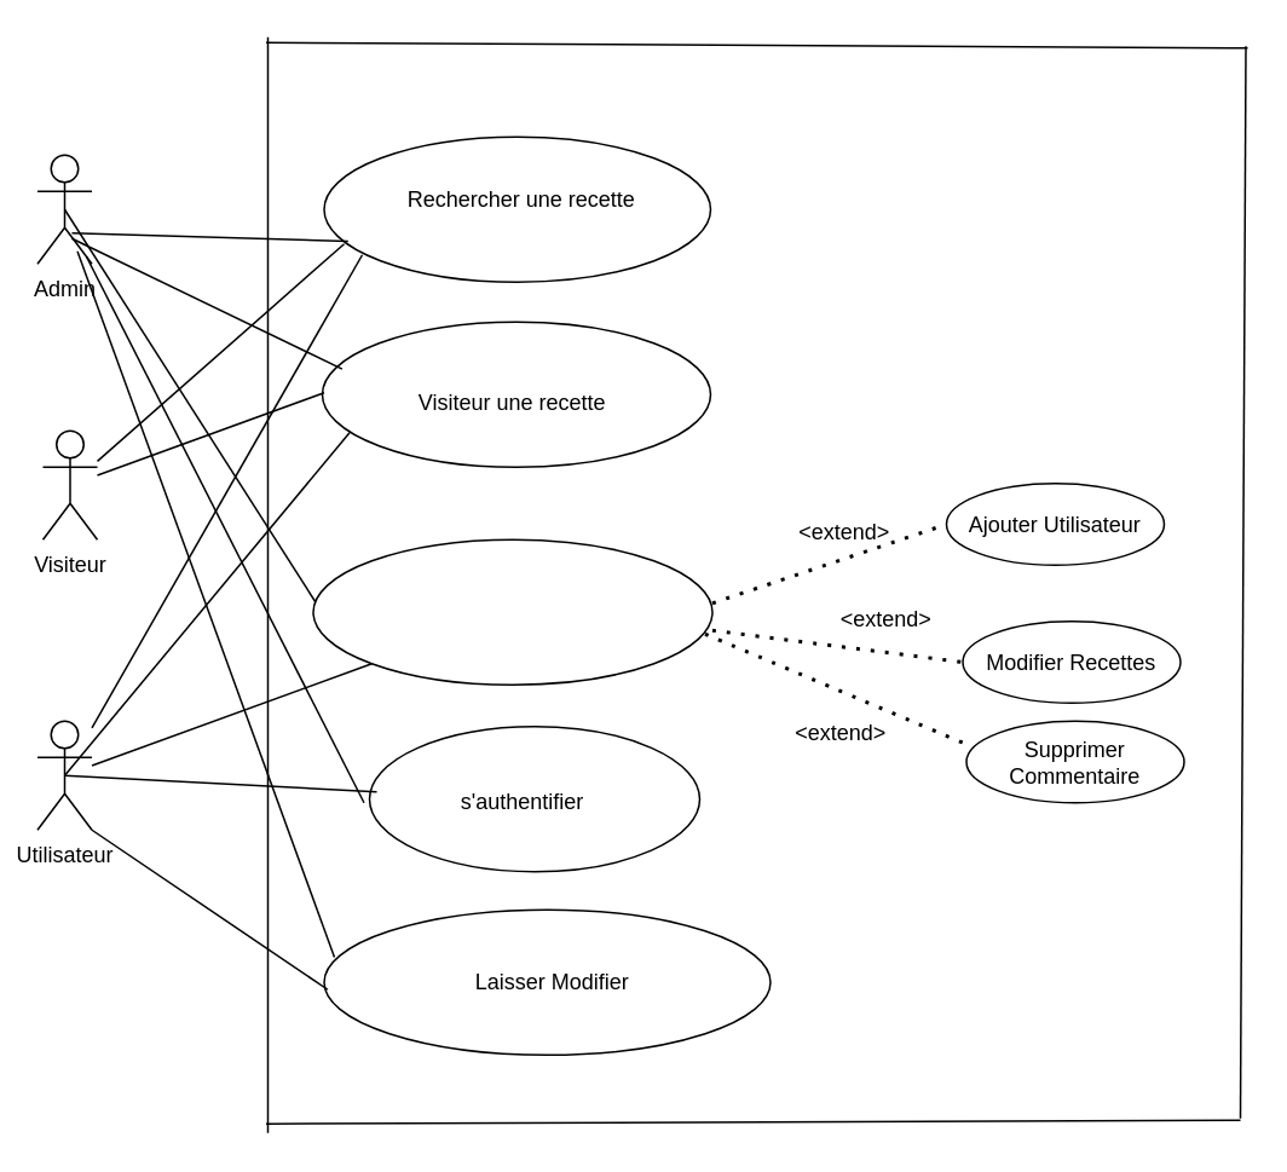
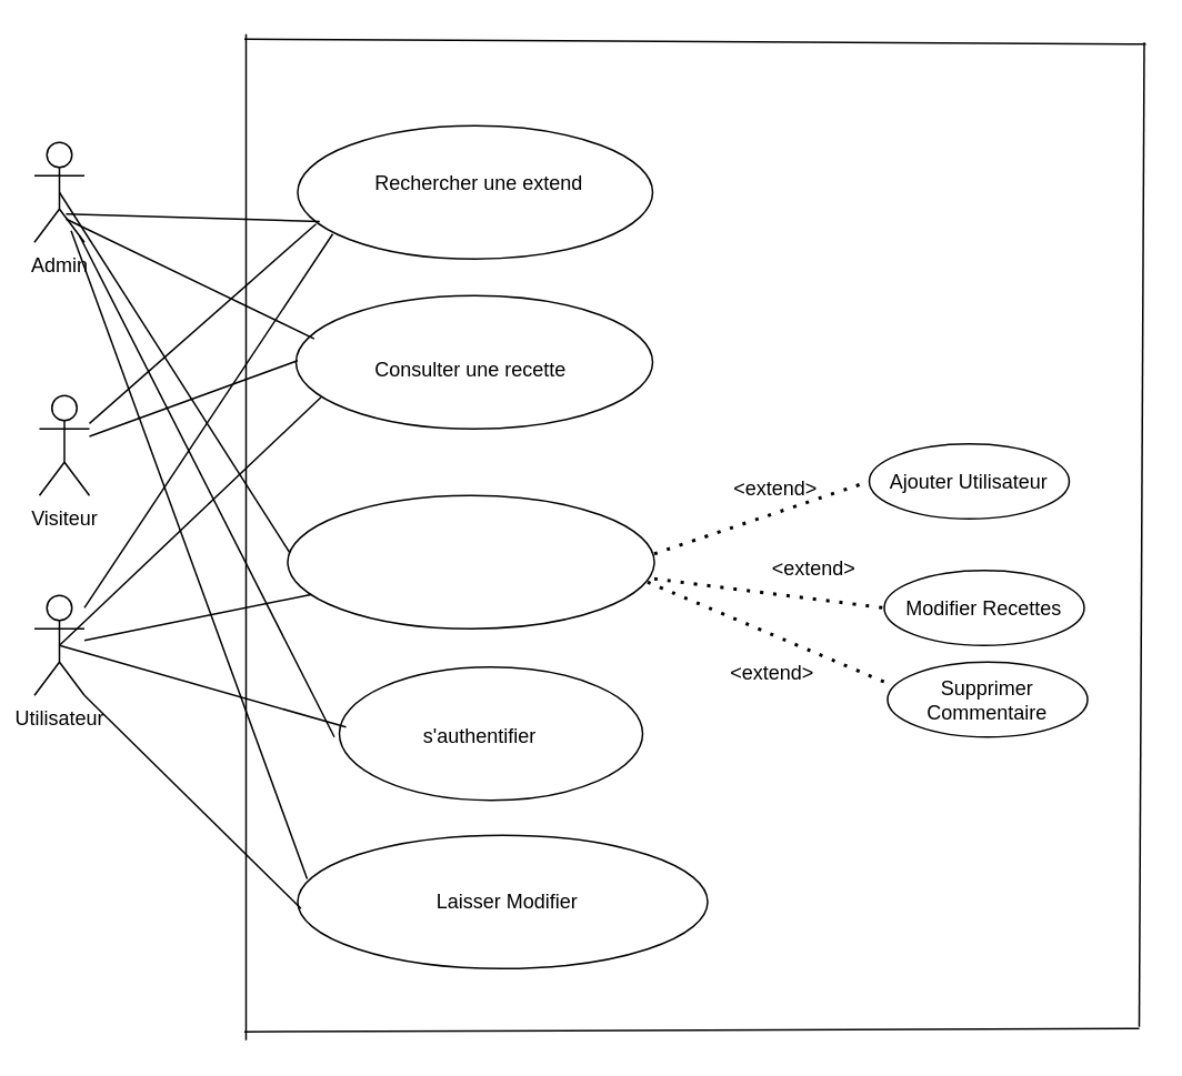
- <mxCell id="6" value="Rechercher une recette" style="text;html=1;align=center;verticalAlign=middle;whiteSpace=wrap;rounded=0;" parent="1" vertex="1"><mxGeometry x="198" y="95" width="178" height="30" as="geometry" /></mxCell>
+ <mxCell id="6" value="Rechercher une extend" style="text;html=1;align=center;verticalAlign=middle;whiteSpace=wrap;rounded=0;" parent="1" vertex="1"><mxGeometry x="198" y="95" width="178" height="30" as="geometry" /></mxCell>
- <mxCell id="8" value="Visiteur une recette" style="text;html=1;align=center;verticalAlign=middle;whiteSpace=wrap;rounded=0;" parent="1" vertex="1"><mxGeometry x="196" y="207" width="172" height="30" as="geometry" /></mxCell>
+ <mxCell id="8" value="Consulter une recette" style="text;html=1;align=center;verticalAlign=middle;whiteSpace=wrap;rounded=0;" parent="1" vertex="1"><mxGeometry x="196" y="207" width="172" height="30" as="geometry" /></mxCell>
- <mxCell id="4" value="Utilisateur" style="shape=umlActor;verticalLabelPosition=bottom;verticalAlign=top;html=1;outlineConnect=0;" parent="1" vertex="1"><mxGeometry x="20" y="397" width="30" height="60" as="geometry" /></mxCell>
+ <mxCell id="4" value="Utilisateur" style="shape=umlActor;verticalLabelPosition=bottom;verticalAlign=top;html=1;outlineConnect=0;" parent="1" vertex="1"><mxGeometry x="20" y="357" width="30" height="60" as="geometry" /></mxCell>
